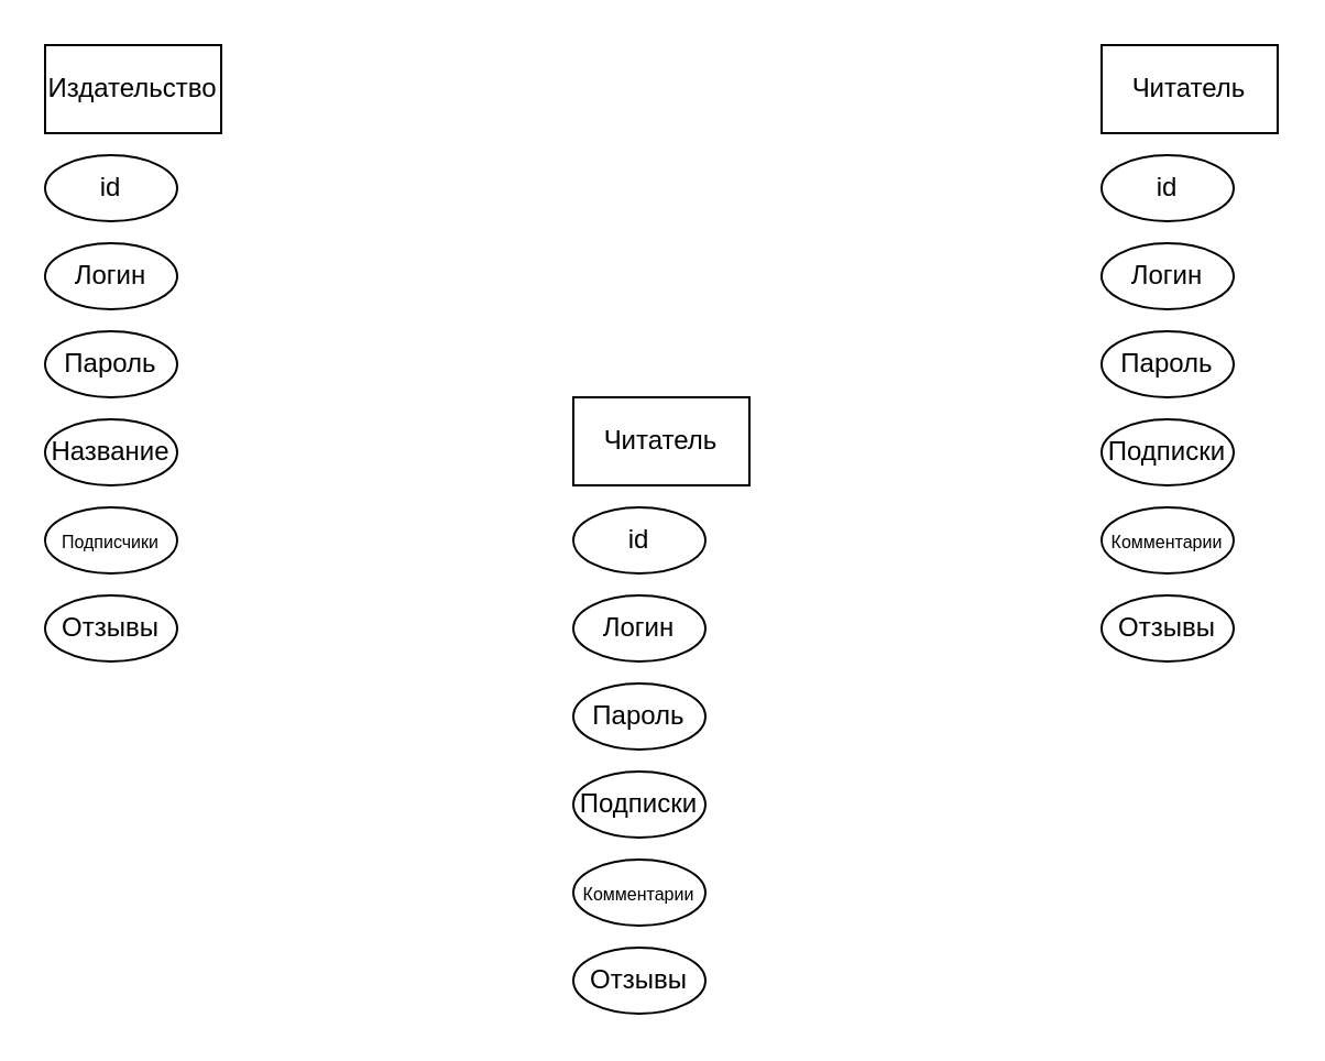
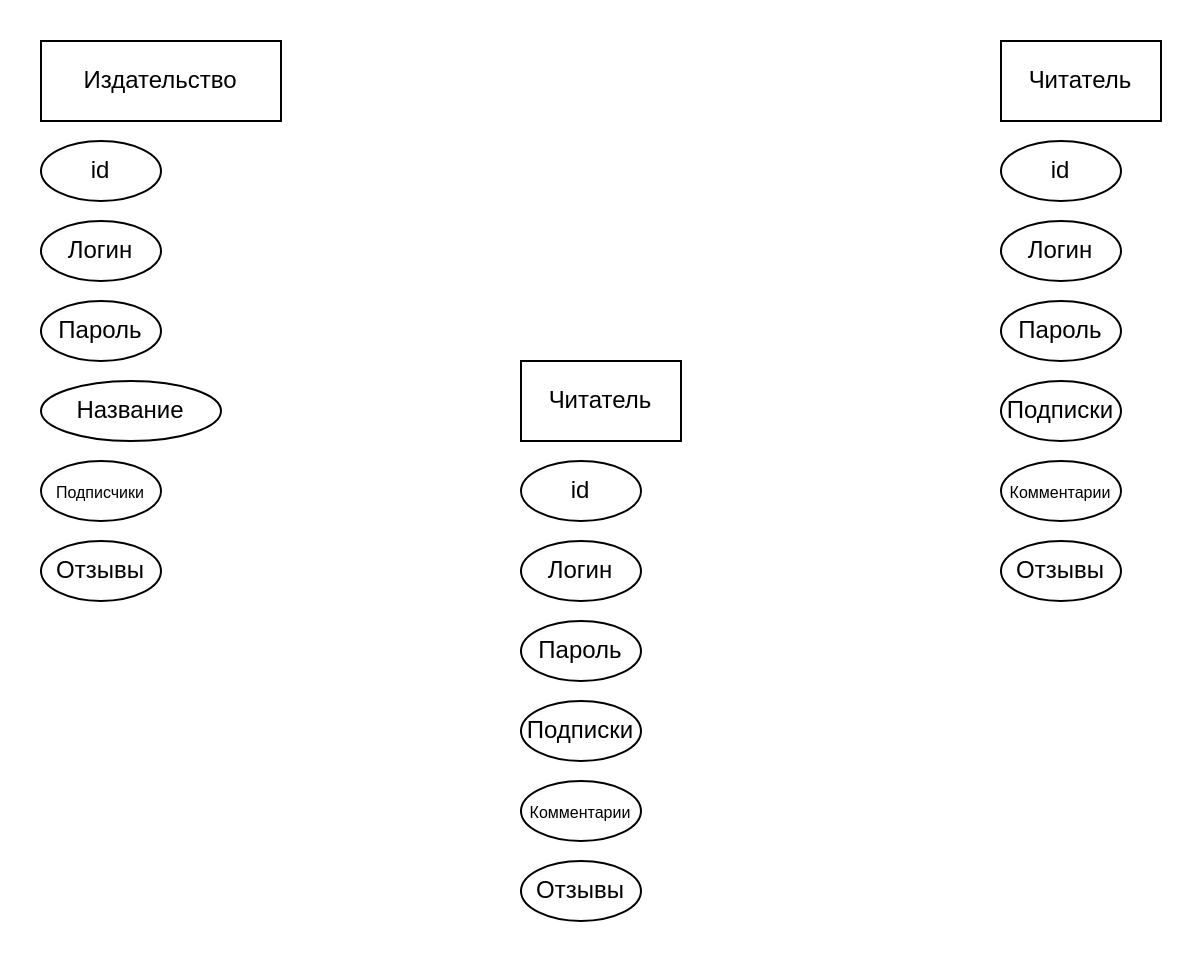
- <mxCell id="9" value="Издательство" style="rounded=0;whiteSpace=wrap;html=1;" vertex="1" parent="1"><mxGeometry x="20" y="20" width="80" height="40" as="geometry" /></mxCell>
+ <mxCell id="9" value="Издательство" style="rounded=0;whiteSpace=wrap;html=1;" vertex="1" parent="1"><mxGeometry x="20" y="20" width="120" height="40" as="geometry" /></mxCell>
- <mxCell id="13" value="Название" style="ellipse;whiteSpace=wrap;html=1;" vertex="1" parent="1"><mxGeometry x="20" y="190" width="60" height="30" as="geometry" /></mxCell>
+ <mxCell id="13" value="Название" style="ellipse;whiteSpace=wrap;html=1;" vertex="1" parent="1"><mxGeometry x="20" y="190" width="90" height="30" as="geometry" /></mxCell>
